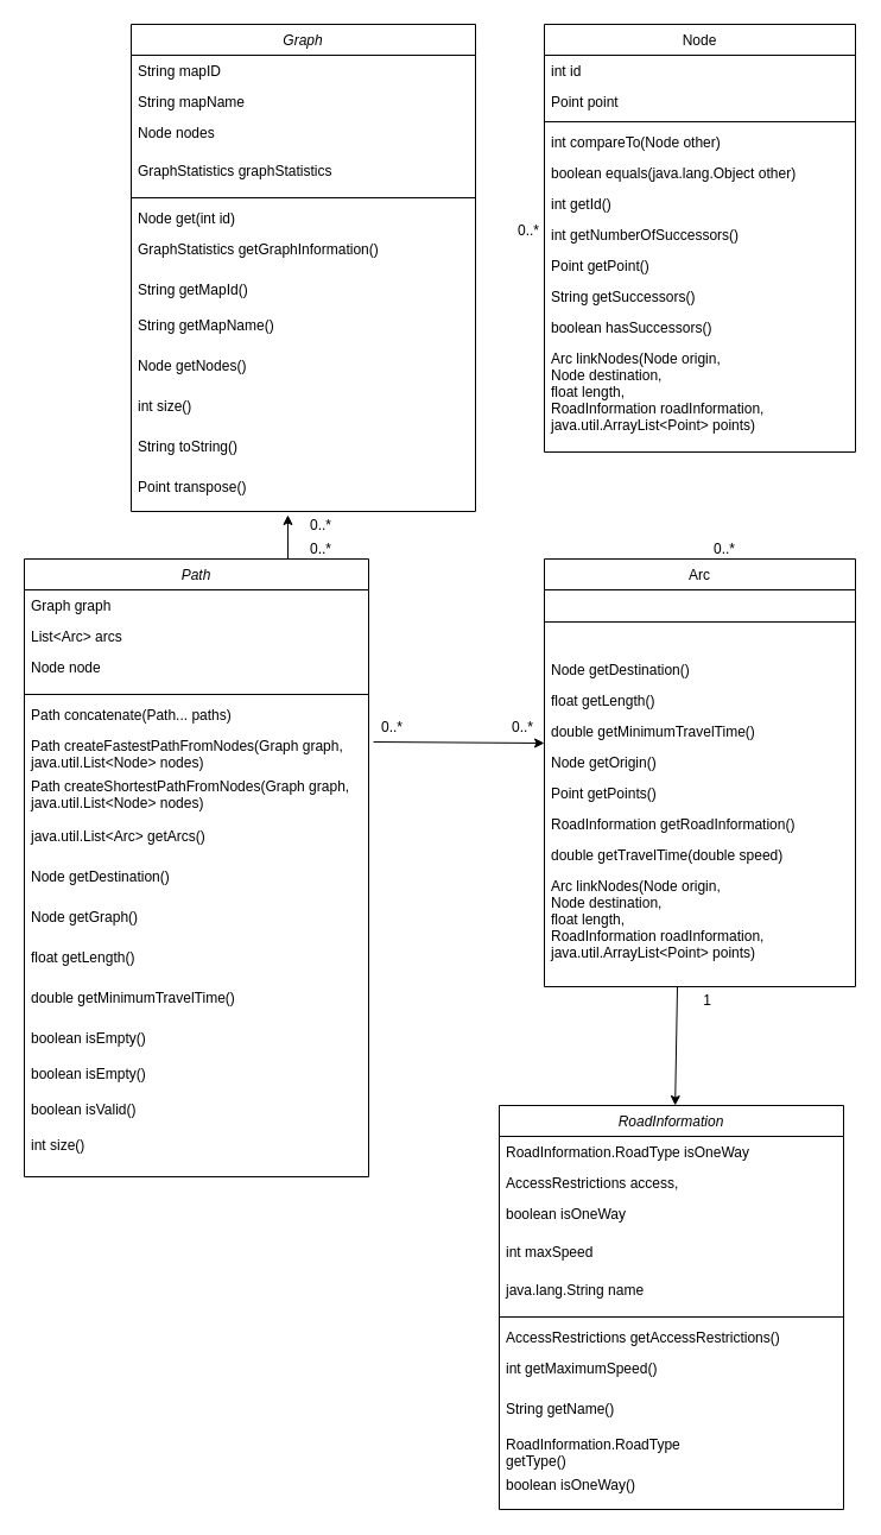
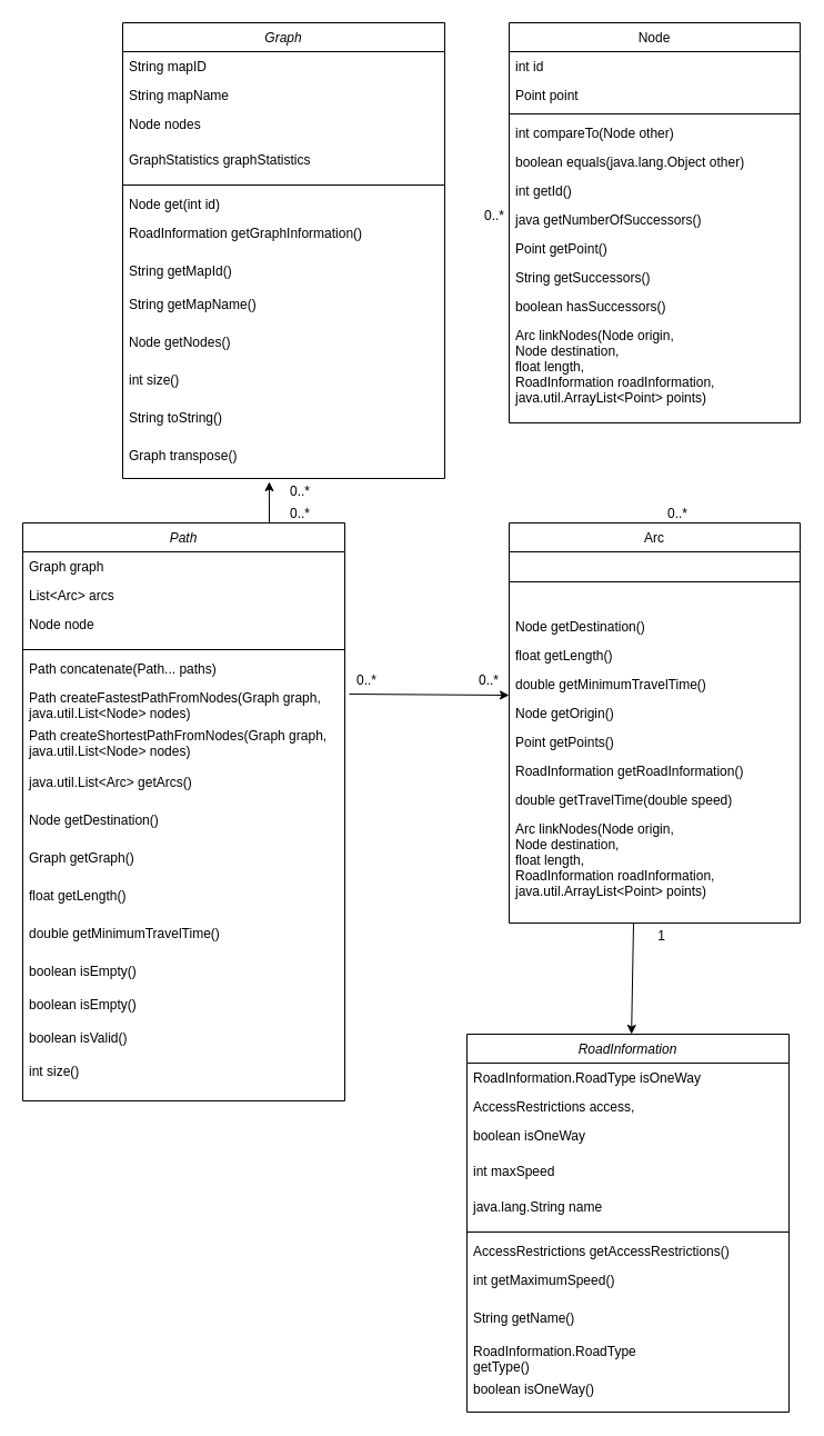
- <mxCell id="23" value="int getNumberOfSuccessors()" style="text;align=left;verticalAlign=top;spacingLeft=4;spacingRight=4;overflow=hidden;rotatable=0;points=[[0,0.5],[1,0.5]];portConstraint=eastwest;" vertex="1" parent="16"><mxGeometry y="164" width="262" height="26" as="geometry" /></mxCell>
+ <mxCell id="23" value="java getNumberOfSuccessors()" style="text;align=left;verticalAlign=top;spacingLeft=4;spacingRight=4;overflow=hidden;rotatable=0;points=[[0,0.5],[1,0.5]];portConstraint=eastwest;" vertex="1" parent="16"><mxGeometry y="164" width="262" height="26" as="geometry" /></mxCell>
- <mxCell id="9" value="GraphStatistics getGraphInformation()" style="text;align=left;verticalAlign=top;spacingLeft=4;spacingRight=4;overflow=hidden;rotatable=0;points=[[0,0.5],[1,0.5]];portConstraint=eastwest;" vertex="1" parent="2"><mxGeometry y="176" width="290" height="34" as="geometry" /></mxCell>
+ <mxCell id="9" value="RoadInformation getGraphInformation()" style="text;align=left;verticalAlign=top;spacingLeft=4;spacingRight=4;overflow=hidden;rotatable=0;points=[[0,0.5],[1,0.5]];portConstraint=eastwest;" vertex="1" parent="2"><mxGeometry y="176" width="290" height="34" as="geometry" /></mxCell>
- <mxCell id="15" value="Point transpose()" style="text;align=left;verticalAlign=top;spacingLeft=4;spacingRight=4;overflow=hidden;rotatable=0;points=[[0,0.5],[1,0.5]];portConstraint=eastwest;" parent="2" vertex="1"><mxGeometry y="376" width="290" height="34" as="geometry" /></mxCell>
+ <mxCell id="15" value="Graph transpose()" style="text;align=left;verticalAlign=top;spacingLeft=4;spacingRight=4;overflow=hidden;rotatable=0;points=[[0,0.5],[1,0.5]];portConstraint=eastwest;" parent="2" vertex="1"><mxGeometry y="376" width="290" height="34" as="geometry" /></mxCell>
- <mxCell id="48" value="Node getGraph()" style="text;align=left;verticalAlign=top;spacingLeft=4;spacingRight=4;overflow=hidden;rotatable=0;points=[[0,0.5],[1,0.5]];portConstraint=eastwest;" vertex="1" parent="38"><mxGeometry y="288" width="290" height="34" as="geometry" /></mxCell>
+ <mxCell id="48" value="Graph getGraph()" style="text;align=left;verticalAlign=top;spacingLeft=4;spacingRight=4;overflow=hidden;rotatable=0;points=[[0,0.5],[1,0.5]];portConstraint=eastwest;" vertex="1" parent="38"><mxGeometry y="288" width="290" height="34" as="geometry" /></mxCell>
